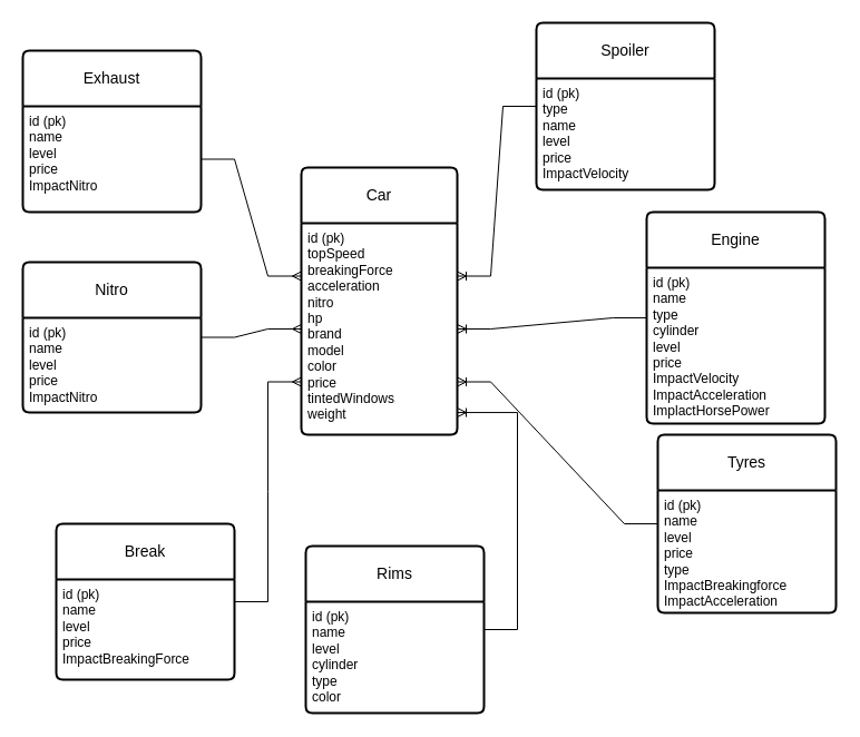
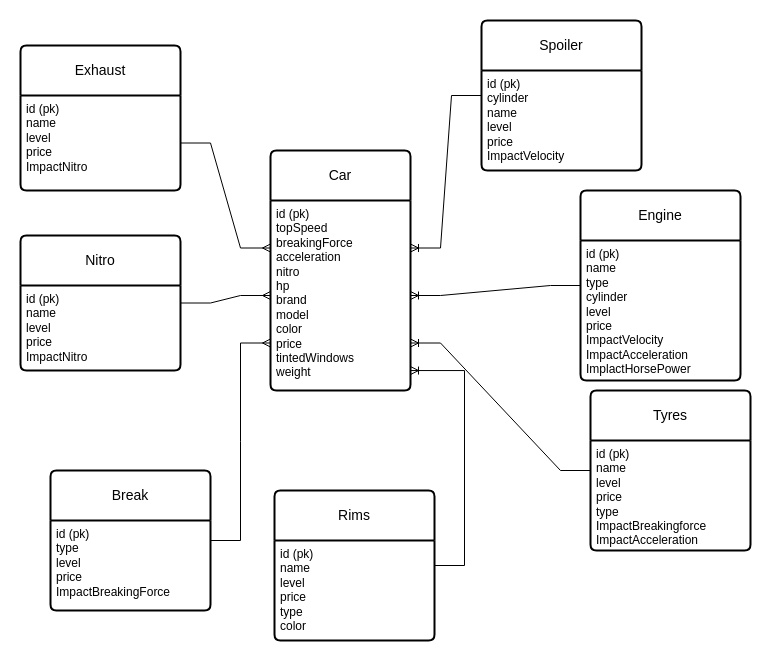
- <mxCell id="5" value="id (pk)&lt;br&gt;type&lt;br&gt;name&lt;br&gt;level&lt;br&gt;price&lt;br&gt;ImpactVelocity" style="align=left;strokeColor=none;fillColor=none;spacingLeft=4;fontSize=12;verticalAlign=top;resizable=0;rotatable=0;part=1;html=1;" parent="4" vertex="1"><mxGeometry y="50" width="160" height="100" as="geometry" /></mxCell>
+ <mxCell id="5" value="id (pk)&lt;br&gt;cylinder&lt;br&gt;name&lt;br&gt;level&lt;br&gt;price&lt;br&gt;ImpactVelocity" style="align=left;strokeColor=none;fillColor=none;spacingLeft=4;fontSize=12;verticalAlign=top;resizable=0;rotatable=0;part=1;html=1;" parent="4" vertex="1"><mxGeometry y="50" width="160" height="100" as="geometry" /></mxCell>
- <mxCell id="9" value="id (pk)&lt;br&gt;name&lt;br&gt;level&lt;br&gt;price&lt;br&gt;ImpactBreakingForce" style="align=left;strokeColor=none;fillColor=none;spacingLeft=4;fontSize=12;verticalAlign=top;resizable=0;rotatable=0;part=1;html=1;" parent="8" vertex="1"><mxGeometry y="50" width="160" height="90" as="geometry" /></mxCell>
+ <mxCell id="9" value="id (pk)&lt;br&gt;type&lt;br&gt;level&lt;br&gt;price&lt;br&gt;ImpactBreakingForce" style="align=left;strokeColor=none;fillColor=none;spacingLeft=4;fontSize=12;verticalAlign=top;resizable=0;rotatable=0;part=1;html=1;" parent="8" vertex="1"><mxGeometry y="50" width="160" height="90" as="geometry" /></mxCell>
- <mxCell id="23" value="id (pk)&lt;br&gt;name&lt;br&gt;level&lt;br&gt;cylinder&lt;br&gt;type&lt;br&gt;color" style="align=left;strokeColor=none;fillColor=none;spacingLeft=4;fontSize=12;verticalAlign=top;resizable=0;rotatable=0;part=1;html=1;" parent="22" vertex="1"><mxGeometry y="50" width="160" height="100" as="geometry" /></mxCell>
+ <mxCell id="23" value="id (pk)&lt;br&gt;name&lt;br&gt;level&lt;br&gt;price&lt;br&gt;type&lt;br&gt;color" style="align=left;strokeColor=none;fillColor=none;spacingLeft=4;fontSize=12;verticalAlign=top;resizable=0;rotatable=0;part=1;html=1;" parent="22" vertex="1"><mxGeometry y="50" width="160" height="100" as="geometry" /></mxCell>
